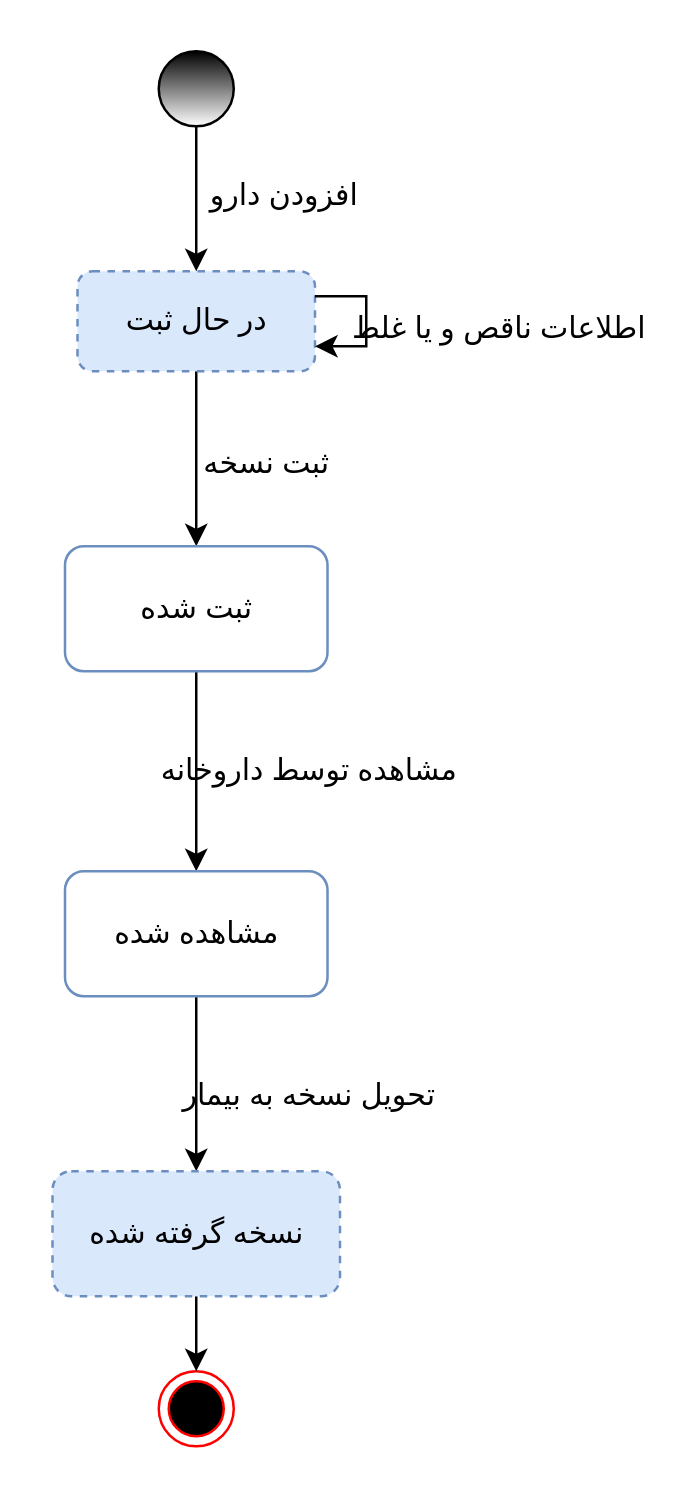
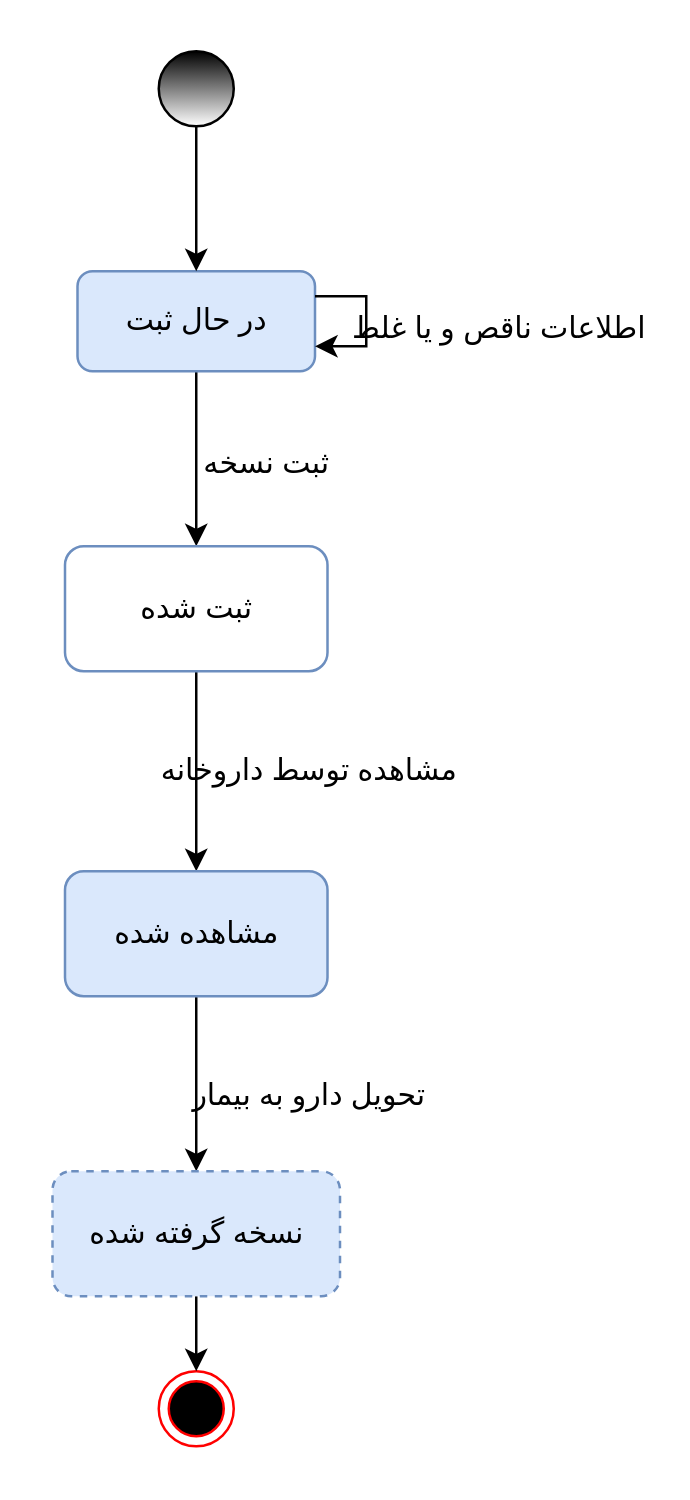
- <mxCell id="13" value="افزودن دارو" style="text;html=1;align=center;verticalAlign=middle;resizable=0;points=[];;autosize=1;" vertex="1" parent="1"><mxGeometry x="83" y="68" width="60" height="20" as="geometry" /></mxCell>
- <mxCell id="3" value="در حال ثبت" style="rounded=1;whiteSpace=wrap;html=1;fillColor=#dae8fc;strokeColor=#6c8ebf;dashed=1;" vertex="1" parent="1"><mxGeometry x="30.5" y="108" width="95" height="40" as="geometry" /></mxCell>
+ <mxCell id="3" value="در حال ثبت" style="rounded=1;whiteSpace=wrap;html=1;fillColor=#dae8fc;strokeColor=#6c8ebf;" vertex="1" parent="1"><mxGeometry x="30.5" y="108" width="95" height="40" as="geometry" /></mxCell>
- <mxCell id="10" value="مشاهده شده" style="rounded=1;whiteSpace=wrap;html=1;fillColor=#ffffff;strokeColor=#6c8ebf;" vertex="1" parent="1"><mxGeometry x="25.5" y="348" width="105" height="50" as="geometry" /></mxCell>
+ <mxCell id="10" value="مشاهده شده" style="rounded=1;whiteSpace=wrap;html=1;fillColor=#dae8fc;strokeColor=#6c8ebf;" vertex="1" parent="1"><mxGeometry x="25.5" y="348" width="105" height="50" as="geometry" /></mxCell>
- <mxCell id="18" value="تحویل نسخه به بیمار" style="text;html=1;align=center;verticalAlign=middle;resizable=0;points=[];;autosize=1;" vertex="1" parent="1"><mxGeometry x="78" y="428" width="90" height="20" as="geometry" /></mxCell>
+ <mxCell id="18" value="تحویل دارو به بیمار" style="text;html=1;align=center;verticalAlign=middle;resizable=0;points=[];;autosize=1;" vertex="1" parent="1"><mxGeometry x="78" y="428" width="90" height="20" as="geometry" /></mxCell>
